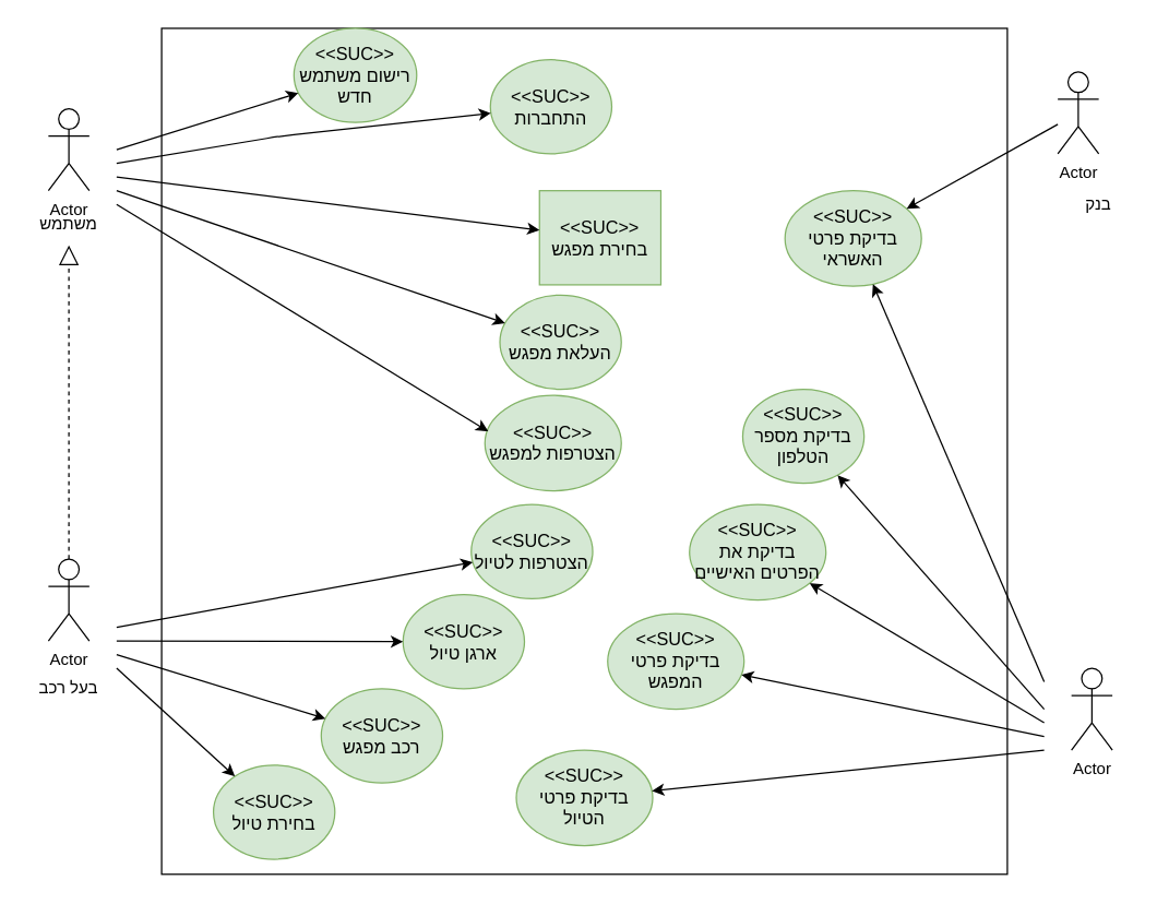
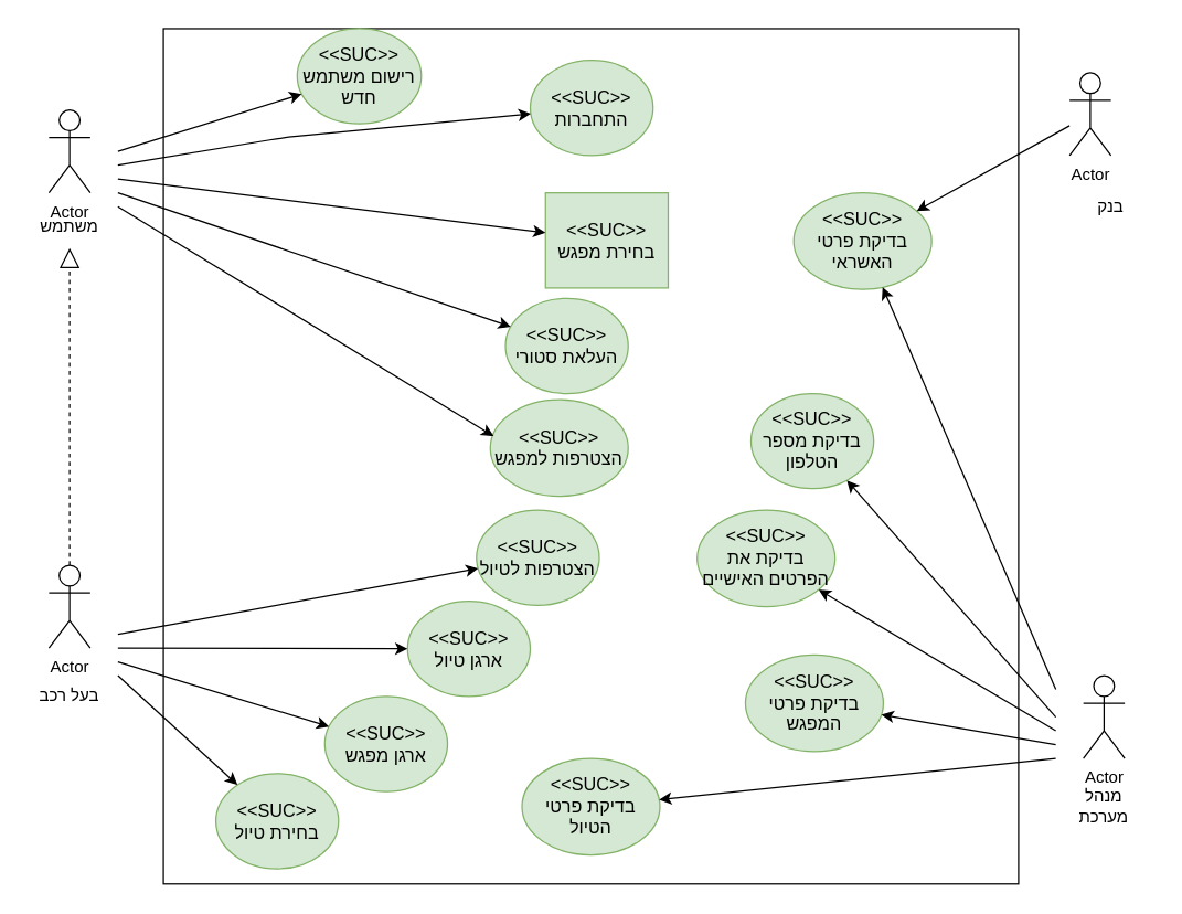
- <mxCell id="11" value="&lt;font style=&quot;font-size: 13px&quot;&gt;&amp;lt;&amp;lt;SUC&amp;gt;&amp;gt;&lt;br&gt;התחברות&lt;br&gt;&lt;/font&gt;" style="ellipse;whiteSpace=wrap;html=1;fillColor=#d5e8d4;strokeColor=#82b366;" parent="1" vertex="1"><mxGeometry x="359" y="43" width="89" height="69" as="geometry" /></mxCell>
+ <mxCell id="11" value="&lt;font style=&quot;font-size: 13px&quot;&gt;&amp;lt;&amp;lt;SUC&amp;gt;&amp;gt;&lt;br&gt;התחברות&lt;br&gt;&lt;/font&gt;" style="ellipse;whiteSpace=wrap;html=1;fillColor=#d5e8d4;strokeColor=#82b366;" parent="1" vertex="1"><mxGeometry x="384" y="43" width="89" height="69" as="geometry" /></mxCell>
- <mxCell id="17" value="&lt;font style=&quot;font-size: 13px&quot;&gt;&amp;lt;&amp;lt;SUC&amp;gt;&amp;gt;&lt;br&gt;העלאת מפגש&lt;br&gt;&lt;/font&gt;" style="ellipse;whiteSpace=wrap;html=1;fillColor=#d5e8d4;strokeColor=#82b366;" parent="1" vertex="1"><mxGeometry x="366" y="215.5" width="89" height="69" as="geometry" /></mxCell>
+ <mxCell id="17" value="&lt;font style=&quot;font-size: 13px&quot;&gt;&amp;lt;&amp;lt;SUC&amp;gt;&amp;gt;&lt;br&gt;העלאת סטורי&lt;br&gt;&lt;/font&gt;" style="ellipse;whiteSpace=wrap;html=1;fillColor=#d5e8d4;strokeColor=#82b366;" parent="1" vertex="1"><mxGeometry x="366" y="215.5" width="89" height="69" as="geometry" /></mxCell>
- <mxCell id="33" value="&lt;font style=&quot;font-size: 13px&quot;&gt;&amp;lt;&amp;lt;SUC&amp;gt;&amp;gt;&lt;br&gt;בדיקת פרטי המפגש&lt;br&gt;&lt;/font&gt;" style="ellipse;whiteSpace=wrap;html=1;fillColor=#d5e8d4;strokeColor=#82b366;" parent="1" vertex="1"><mxGeometry x="445" y="449" width="100" height="70" as="geometry" /></mxCell>
+ <mxCell id="33" value="&lt;font style=&quot;font-size: 13px&quot;&gt;&amp;lt;&amp;lt;SUC&amp;gt;&amp;gt;&lt;br&gt;בדיקת פרטי המפגש&lt;br&gt;&lt;/font&gt;" style="ellipse;whiteSpace=wrap;html=1;fillColor=#d5e8d4;strokeColor=#82b366;" parent="1" vertex="1"><mxGeometry x="540" y="474" width="100" height="70" as="geometry" /></mxCell>
- <mxCell id="19" value="&lt;font style=&quot;font-size: 13px&quot;&gt;&amp;lt;&amp;lt;SUC&amp;gt;&amp;gt;&lt;br&gt;רכב מפגש&lt;br&gt;&lt;/font&gt;" style="ellipse;whiteSpace=wrap;html=1;fillColor=#d5e8d4;strokeColor=#82b366;" parent="1" vertex="1"><mxGeometry x="235" y="504" width="89" height="69" as="geometry" /></mxCell>
+ <mxCell id="19" value="&lt;font style=&quot;font-size: 13px&quot;&gt;&amp;lt;&amp;lt;SUC&amp;gt;&amp;gt;&lt;br&gt;ארגן מפגש&lt;br&gt;&lt;/font&gt;" style="ellipse;whiteSpace=wrap;html=1;fillColor=#d5e8d4;strokeColor=#82b366;" parent="1" vertex="1"><mxGeometry x="235" y="504" width="89" height="69" as="geometry" /></mxCell>
+ <mxCell id="7" value="מנהל מערכת" style="text;html=1;strokeColor=none;fillColor=none;align=center;verticalAlign=middle;whiteSpace=wrap;rounded=0;" parent="1" vertex="1"><mxGeometry x="770" y="569" width="60" height="30" as="geometry" /></mxCell>
